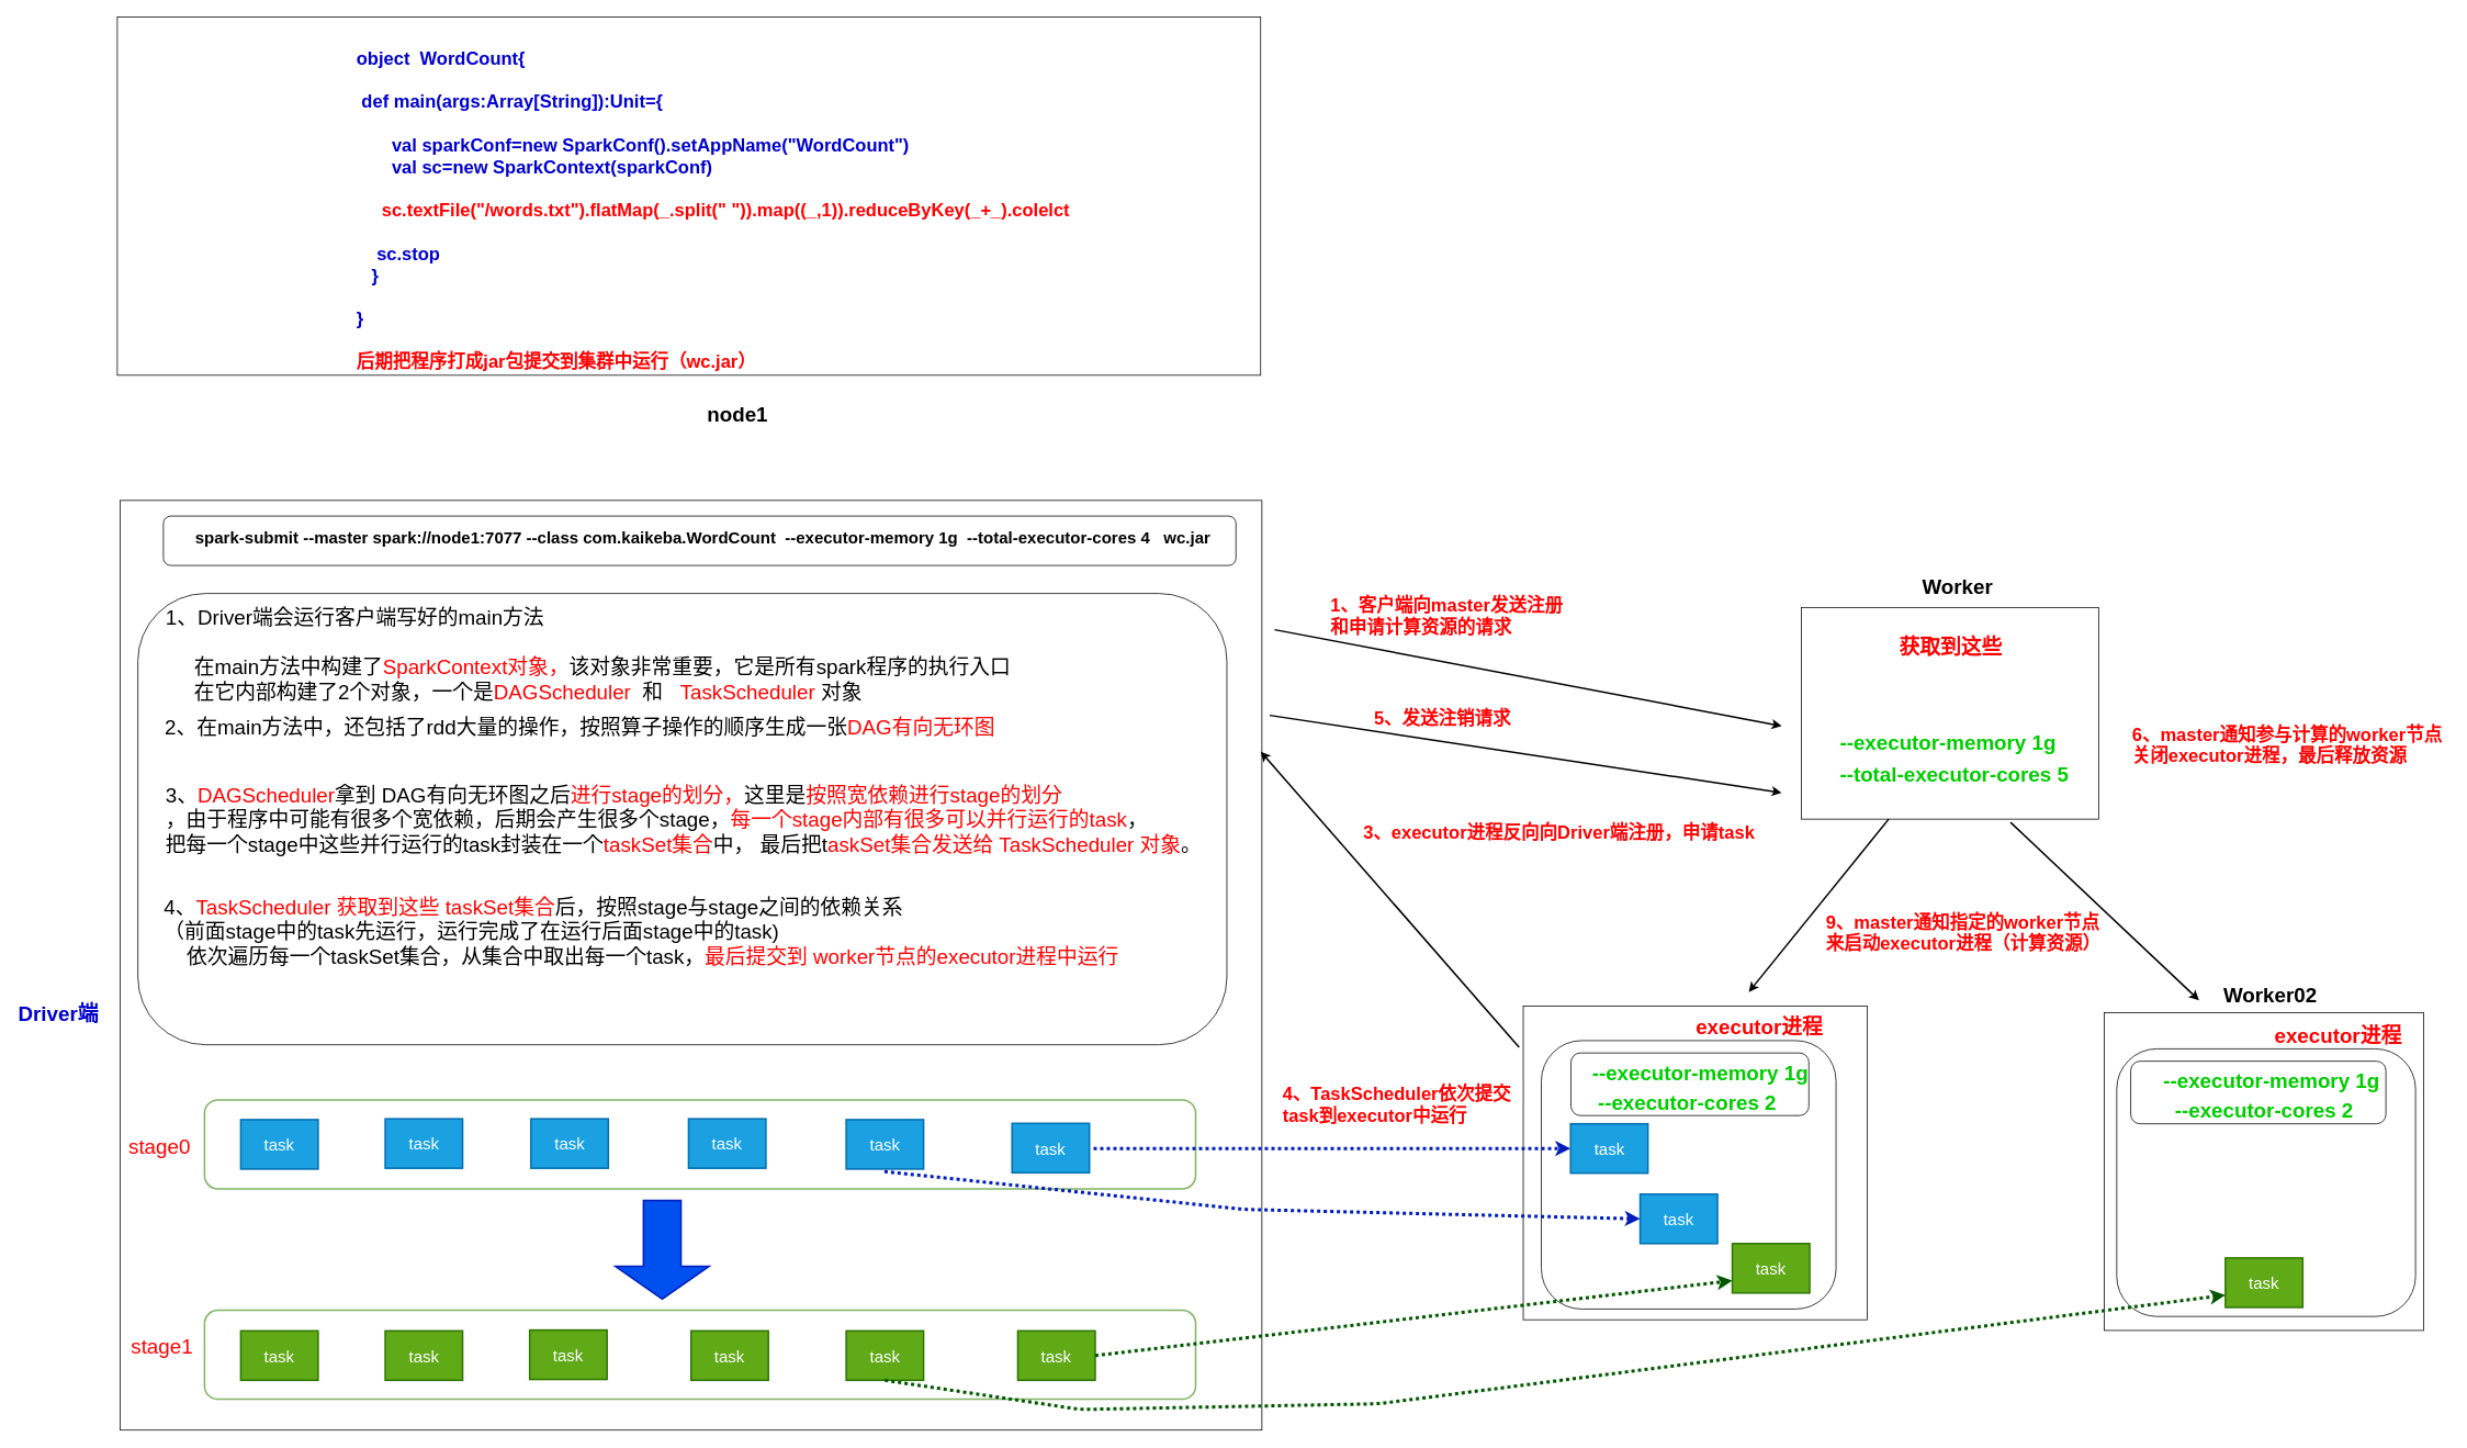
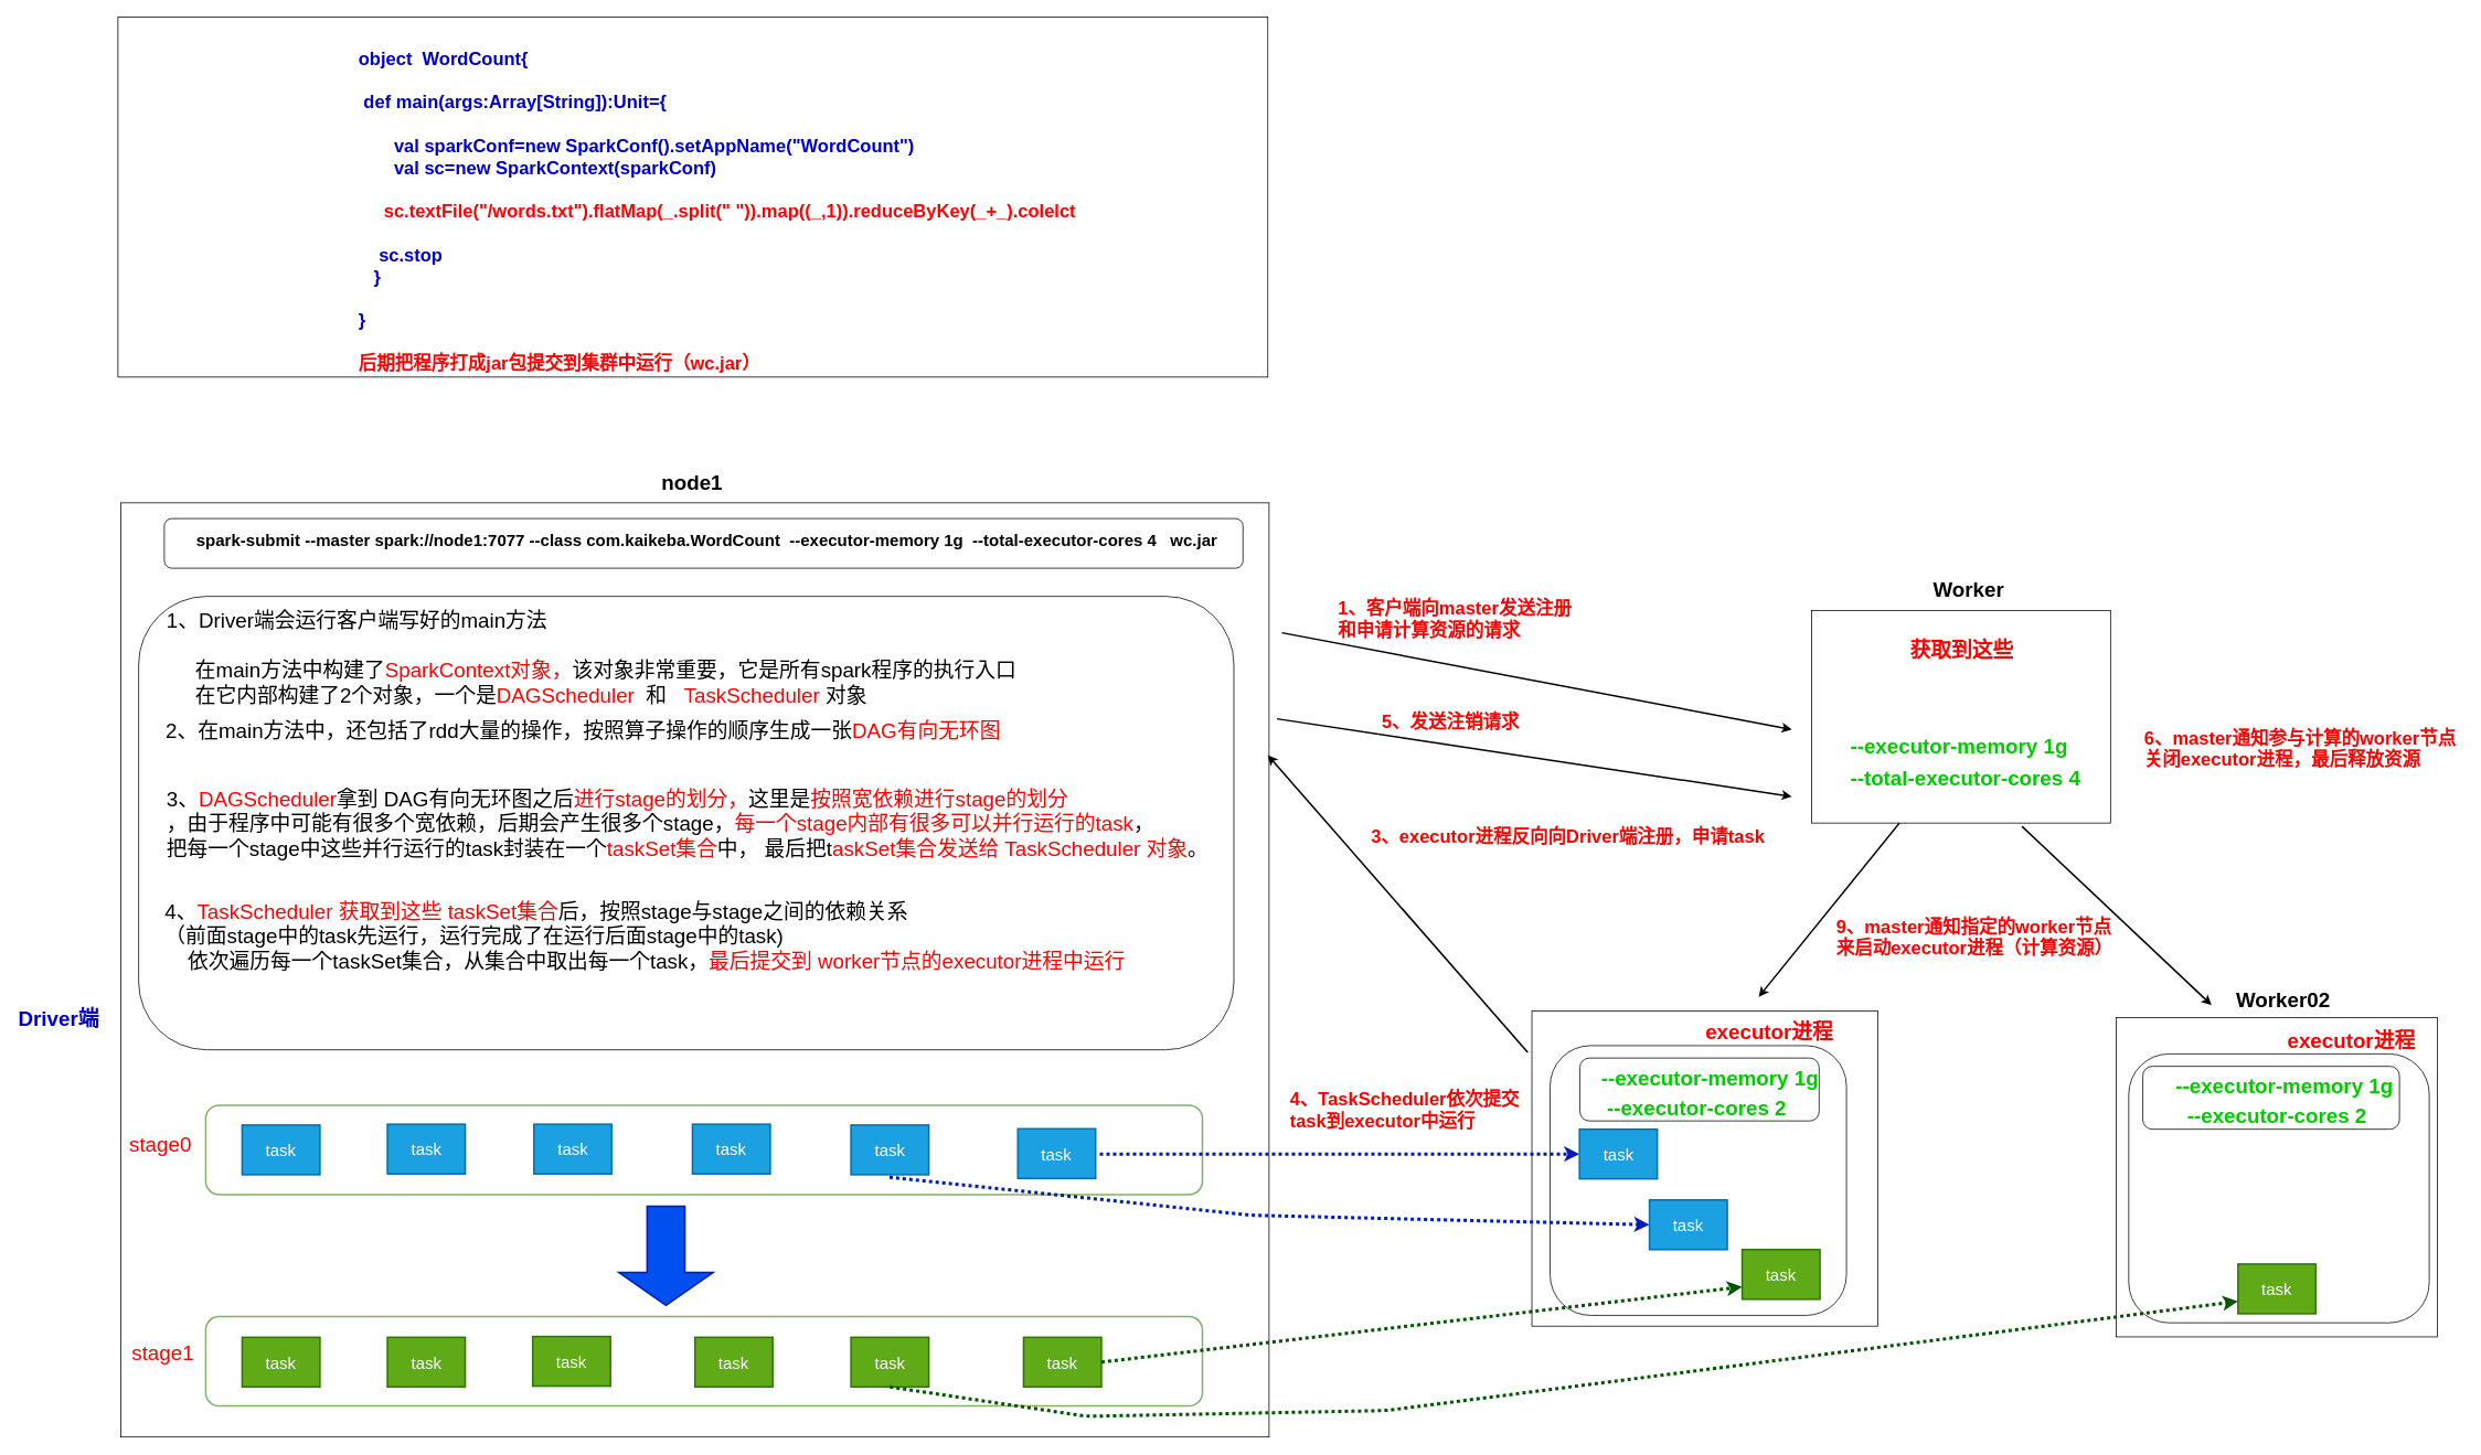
- <mxCell id="10" value="&lt;font style=&quot;font-size: 25px&quot;&gt;&lt;b&gt;node1&lt;/b&gt;&lt;/font&gt;" style="text;html=1;resizable=0;points=[];autosize=1;align=left;verticalAlign=top;spacingTop=-4;" parent="1" vertex="1"><mxGeometry x="857" y="485" width="84" height="19" as="geometry" /></mxCell>
+ <mxCell id="10" value="&lt;font style=&quot;font-size: 25px&quot;&gt;&lt;b&gt;node1&lt;/b&gt;&lt;/font&gt;" style="text;html=1;resizable=0;points=[];autosize=1;align=left;verticalAlign=top;spacingTop=-4;" parent="1" vertex="1"><mxGeometry x="797" y="565" width="84" height="19" as="geometry" /></mxCell>
- <mxCell id="15" value="&lt;font color=&quot;#00cc00&quot; size=&quot;1&quot;&gt;&lt;b style=&quot;font-size: 25px&quot;&gt;--total-executor-cores 5&lt;/b&gt;&lt;/font&gt;" style="text;html=1;resizable=0;points=[];autosize=1;align=left;verticalAlign=top;spacingTop=-4;" vertex="1" parent="1"><mxGeometry x="2233" y="922" width="288" height="20" as="geometry" /></mxCell>
+ <mxCell id="15" value="&lt;font color=&quot;#00cc00&quot; size=&quot;1&quot;&gt;&lt;b style=&quot;font-size: 25px&quot;&gt;--total-executor-cores 4&lt;/b&gt;&lt;/font&gt;" style="text;html=1;resizable=0;points=[];autosize=1;align=left;verticalAlign=top;spacingTop=-4;" vertex="1" parent="1"><mxGeometry x="2233" y="922" width="288" height="20" as="geometry" /></mxCell>
- <mxCell id="39" value="&lt;font style=&quot;font-size: 25px&quot; color=&quot;#ff0000&quot;&gt;stage0&lt;/font&gt;" style="text;html=1;resizable=0;points=[];autosize=1;align=left;verticalAlign=top;spacingTop=-4;" vertex="1" parent="1"><mxGeometry x="154" y="1374" width="85" height="19" as="geometry" /></mxCell>
+ <mxCell id="39" value="&lt;font style=&quot;font-size: 25px&quot; color=&quot;#ff0000&quot;&gt;stage0&lt;/font&gt;" style="text;html=1;resizable=0;points=[];autosize=1;align=left;verticalAlign=top;spacingTop=-4;" vertex="1" parent="1"><mxGeometry x="154" y="1364" width="85" height="19" as="geometry" /></mxCell>
